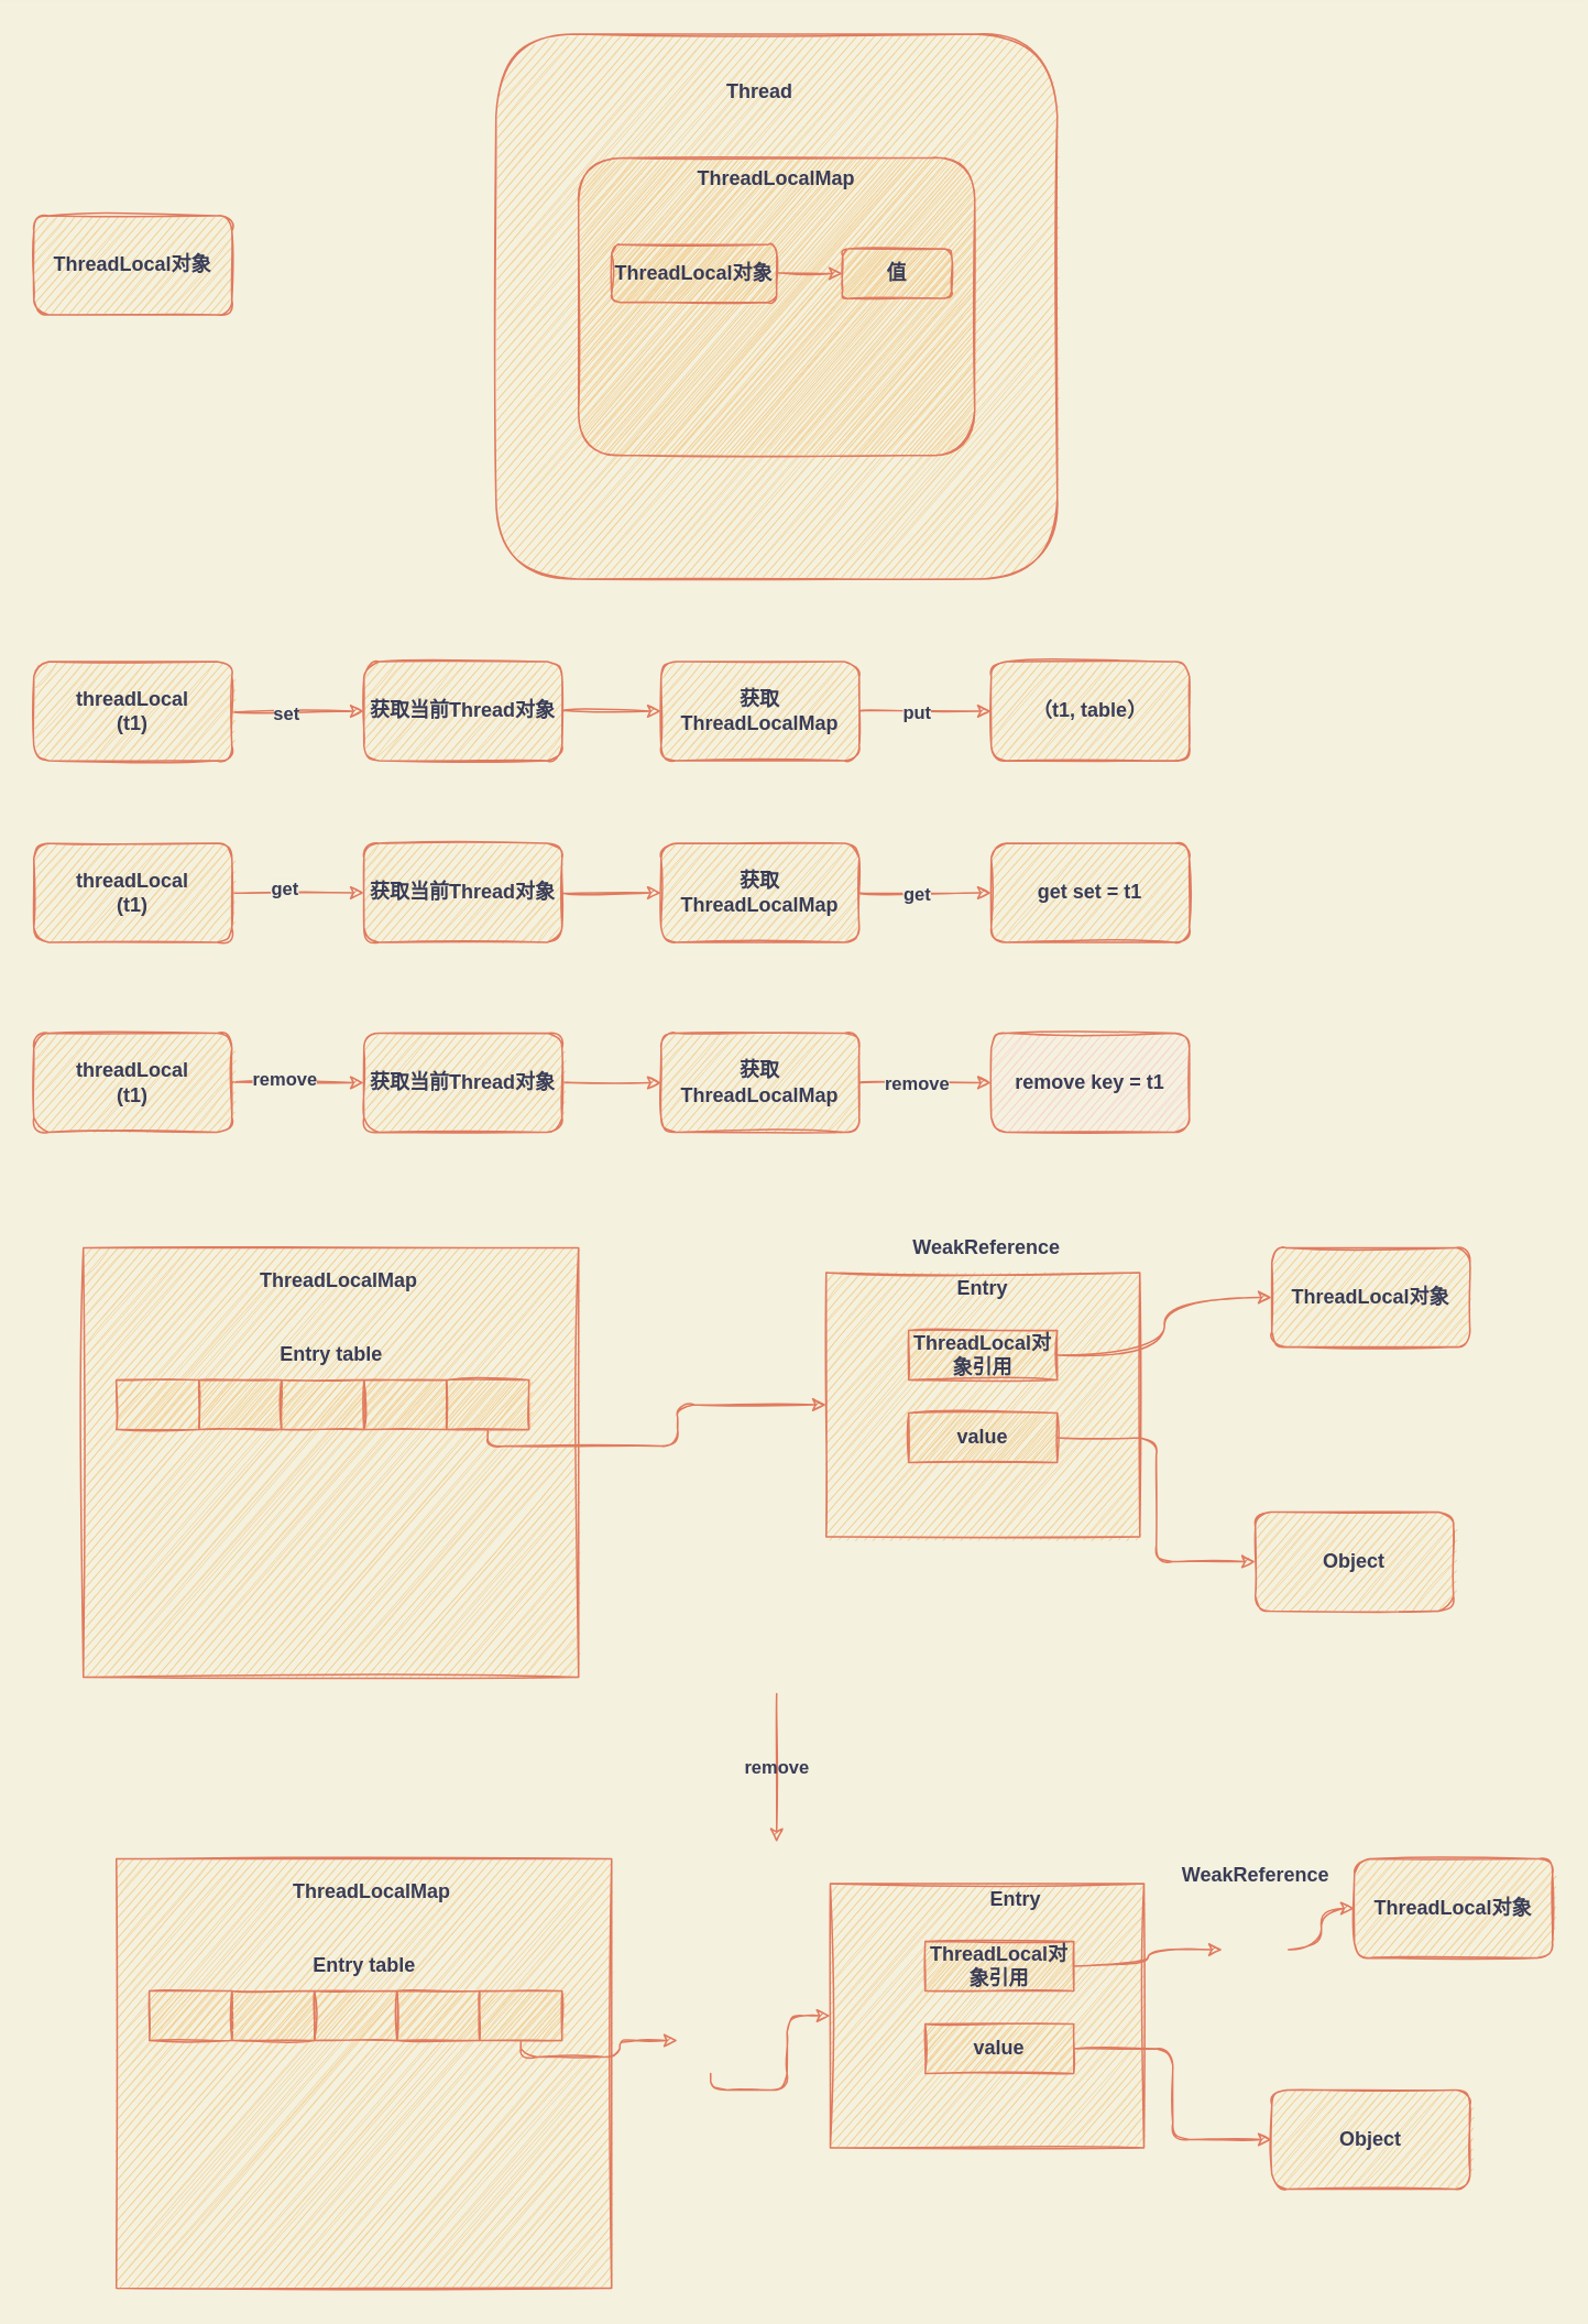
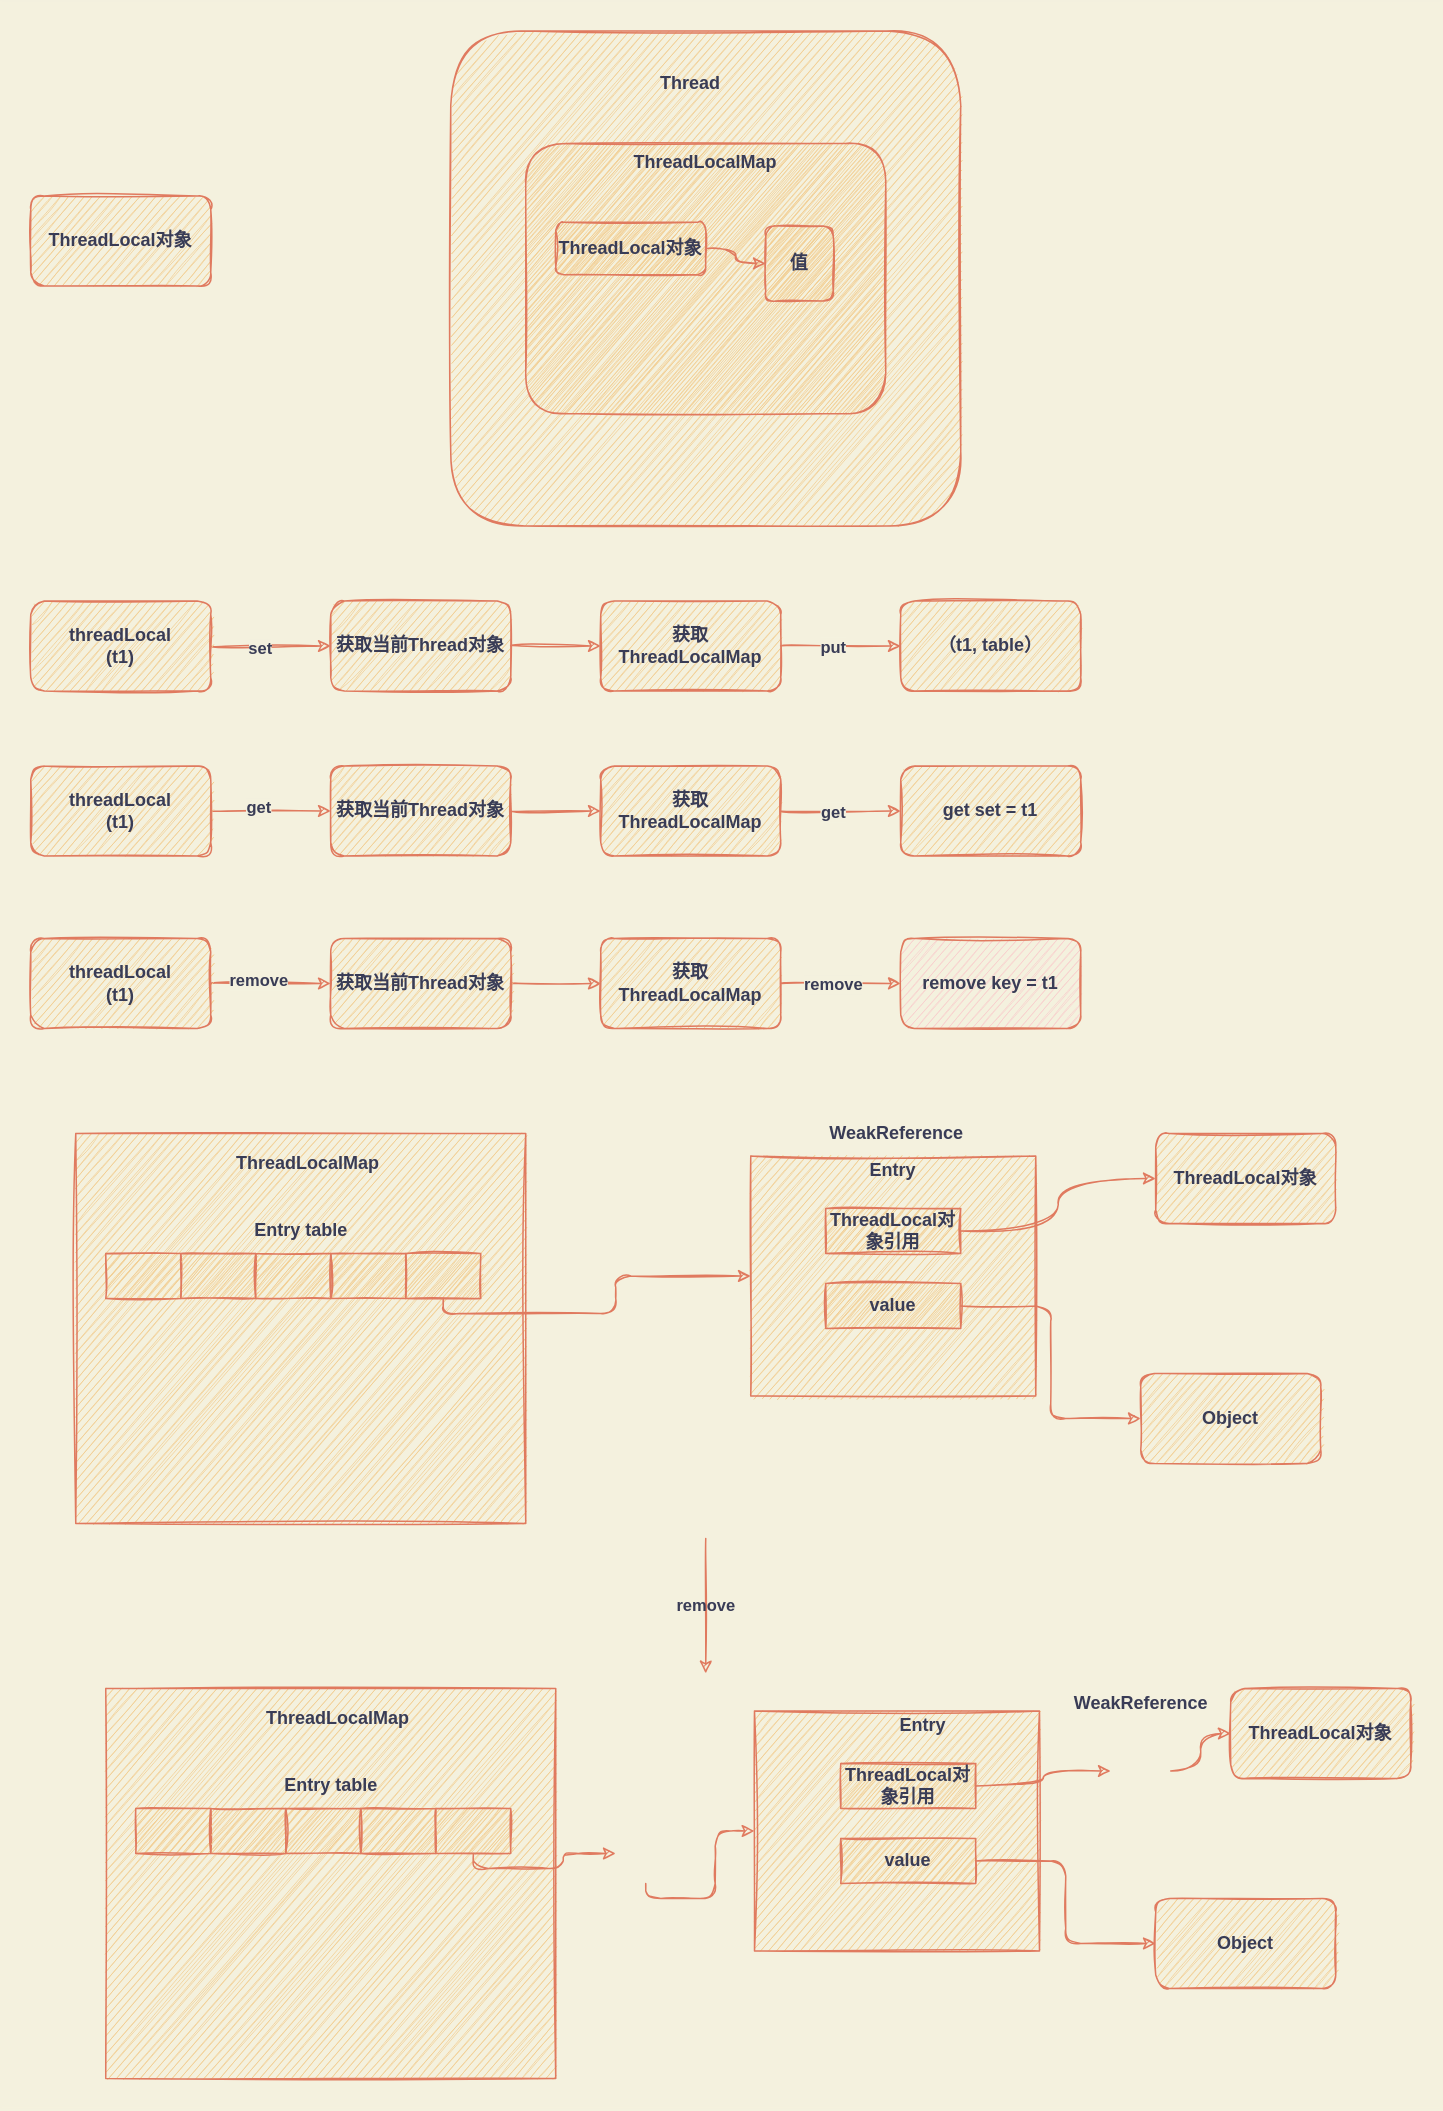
- <mxCell id="9" value="值" style="whiteSpace=wrap;html=1;fillColor=#F2CC8F;strokeColor=#E07A5F;fontColor=#393C56;sketch=1;rounded=1;fontStyle=1" vertex="1" parent="1"><mxGeometry x="510" y="150" width="66" height="30" as="geometry" /></mxCell>
+ <mxCell id="9" value="值" style="whiteSpace=wrap;html=1;fillColor=#F2CC8F;strokeColor=#E07A5F;fontColor=#393C56;sketch=1;rounded=1;fontStyle=1" vertex="1" parent="1"><mxGeometry x="510" y="150" width="45" height="50" as="geometry" /></mxCell>
